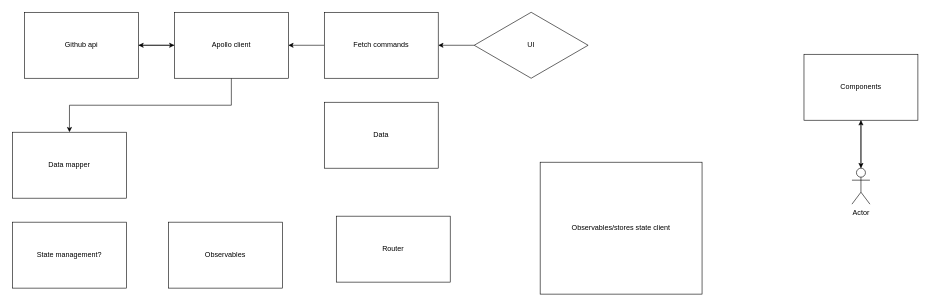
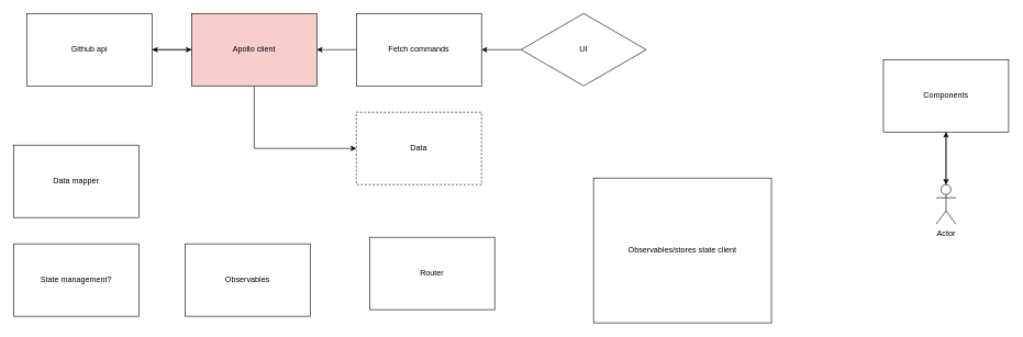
- <mxCell id="6" value="Apollo client" style="rounded=0;whiteSpace=wrap;html=1;" vertex="1" parent="1"><mxGeometry x="290" y="20" width="190" height="110" as="geometry" /></mxCell>
+ <mxCell id="6" value="Apollo client" style="rounded=0;whiteSpace=wrap;html=1;fillColor=#f8cecc;" vertex="1" parent="1"><mxGeometry x="290" y="20" width="190" height="110" as="geometry" /></mxCell>
- <mxCell id="4" style="edgeStyle=orthogonalEdgeStyle;rounded=0;orthogonalLoop=1;jettySize=auto;html=1;exitX=0.5;exitY=1;exitDx=0;exitDy=0;" edge="1" parent="1" source="6" target="20"><mxGeometry relative="1" as="geometry" /></mxCell>
+ <mxCell id="4" style="edgeStyle=orthogonalEdgeStyle;rounded=0;orthogonalLoop=1;jettySize=auto;html=1;entryX=0;entryY=0.5;entryDx=0;entryDy=0;exitX=0.5;exitY=1;exitDx=0;exitDy=0;" edge="1" parent="1" source="6" target="7"><mxGeometry relative="1" as="geometry" /></mxCell>
- <mxCell id="7" value="Data" style="rounded=0;whiteSpace=wrap;html=1;" vertex="1" parent="1"><mxGeometry x="540" y="170" width="190" height="110" as="geometry" /></mxCell>
+ <mxCell id="7" value="Data" style="rounded=0;whiteSpace=wrap;html=1;dashed=1;" vertex="1" parent="1"><mxGeometry x="540" y="170" width="190" height="110" as="geometry" /></mxCell>
